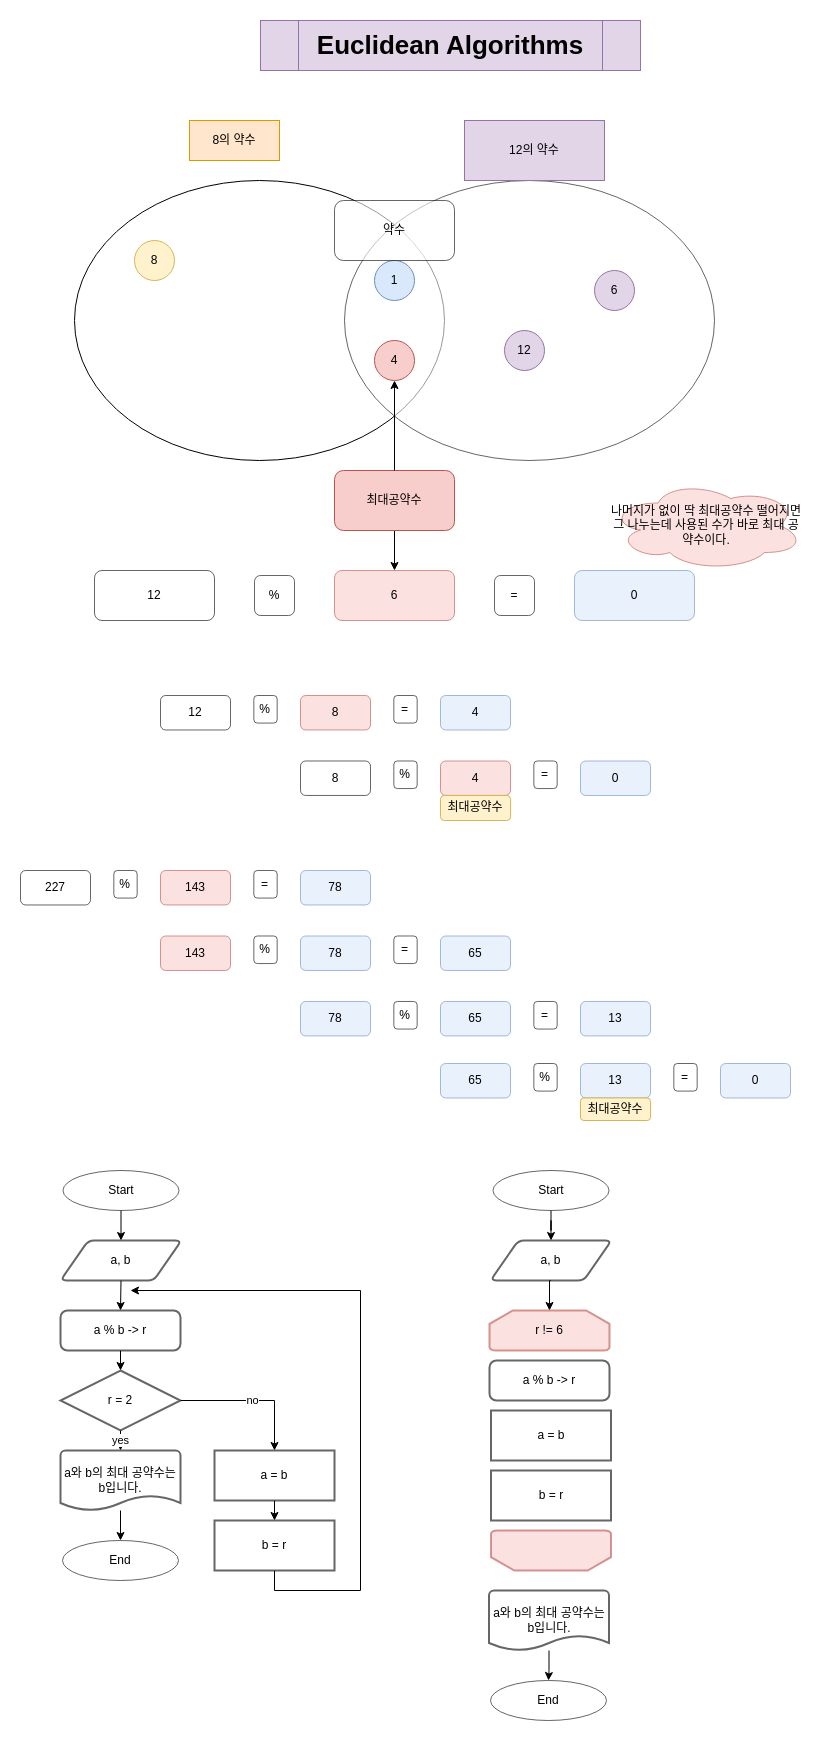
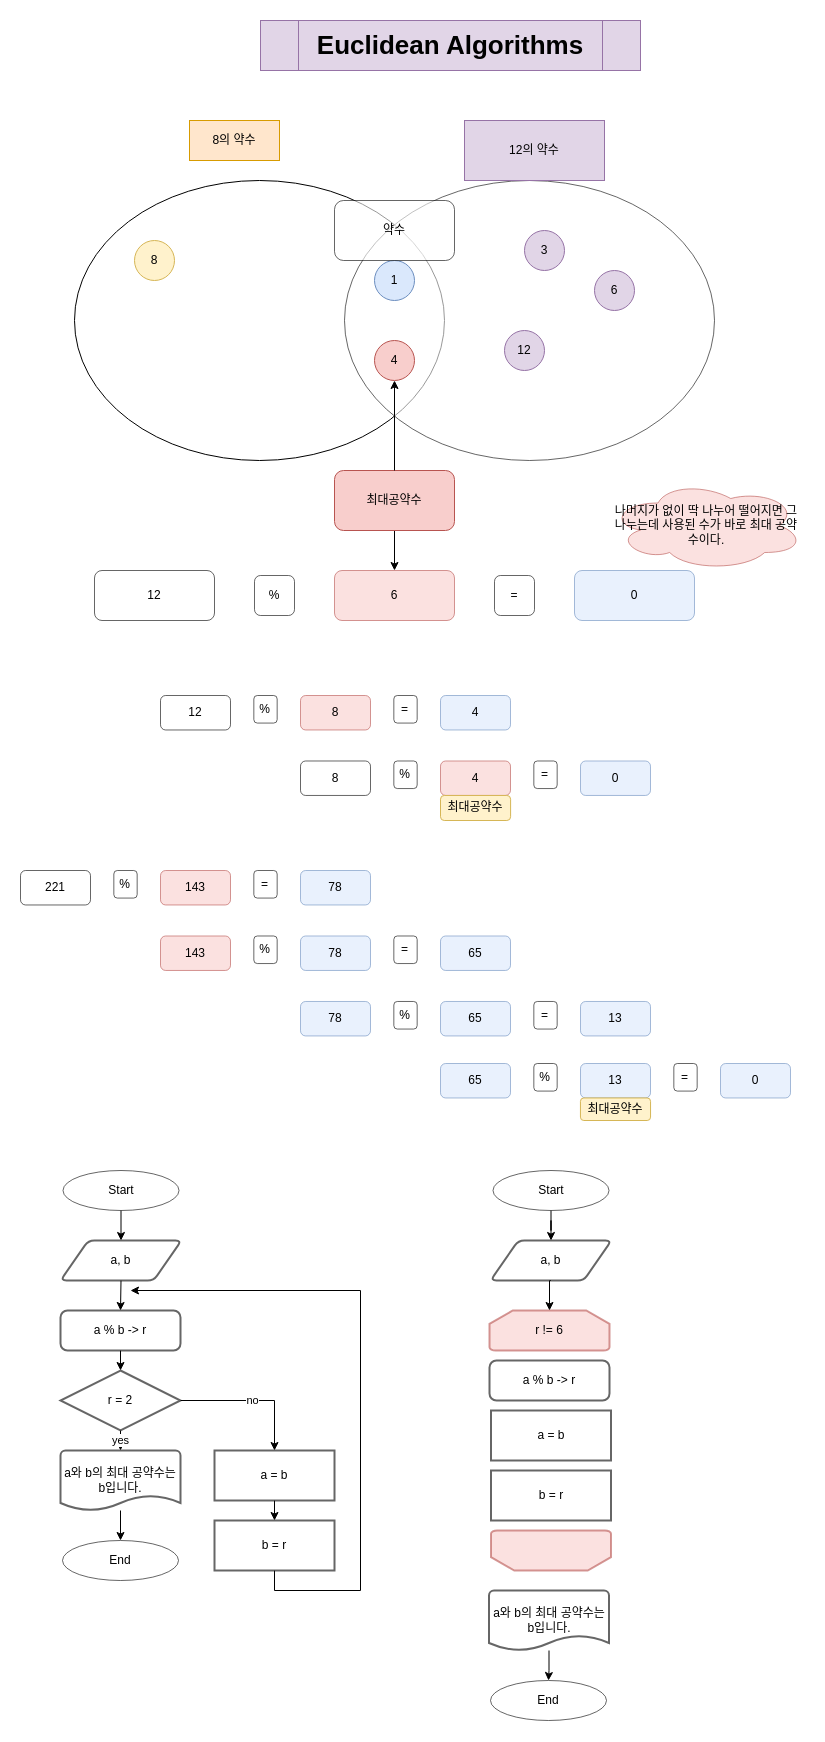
+ <mxCell id="17" value="3" style="ellipse;whiteSpace=wrap;html=1;aspect=fixed;fillColor=#e1d5e7;strokeColor=#9673a6;" parent="1" vertex="1"><mxGeometry x="524" y="230" width="40" height="40" as="geometry" /></mxCell>
- <mxCell id="22" value="나머지가 없이 딱 최대공약수 떨어지면 그 나누는데 사용된 수가 바로 최대 공약수이다." style="ellipse;shape=cloud;whiteSpace=wrap;html=1;opacity=60;fillColor=#f8cecc;strokeColor=#b85450;" parent="1" vertex="1"><mxGeometry x="609" y="480" width="194" height="90" as="geometry" /></mxCell>
+ <mxCell id="22" value="나머지가 없이 딱 나누어 떨어지면 그 나누는데 사용된 수가 바로 최대 공약수이다." style="ellipse;shape=cloud;whiteSpace=wrap;html=1;opacity=60;fillColor=#f8cecc;strokeColor=#b85450;" parent="1" vertex="1"><mxGeometry x="609" y="480" width="194" height="90" as="geometry" /></mxCell>
- <mxCell id="33" value="227" style="rounded=1;whiteSpace=wrap;html=1;opacity=60;" parent="1" vertex="1"><mxGeometry x="20" y="870.004" width="70" height="34.466" as="geometry" /></mxCell>
+ <mxCell id="33" value="221" style="rounded=1;whiteSpace=wrap;html=1;opacity=60;" parent="1" vertex="1"><mxGeometry x="20" y="870.004" width="70" height="34.466" as="geometry" /></mxCell>
